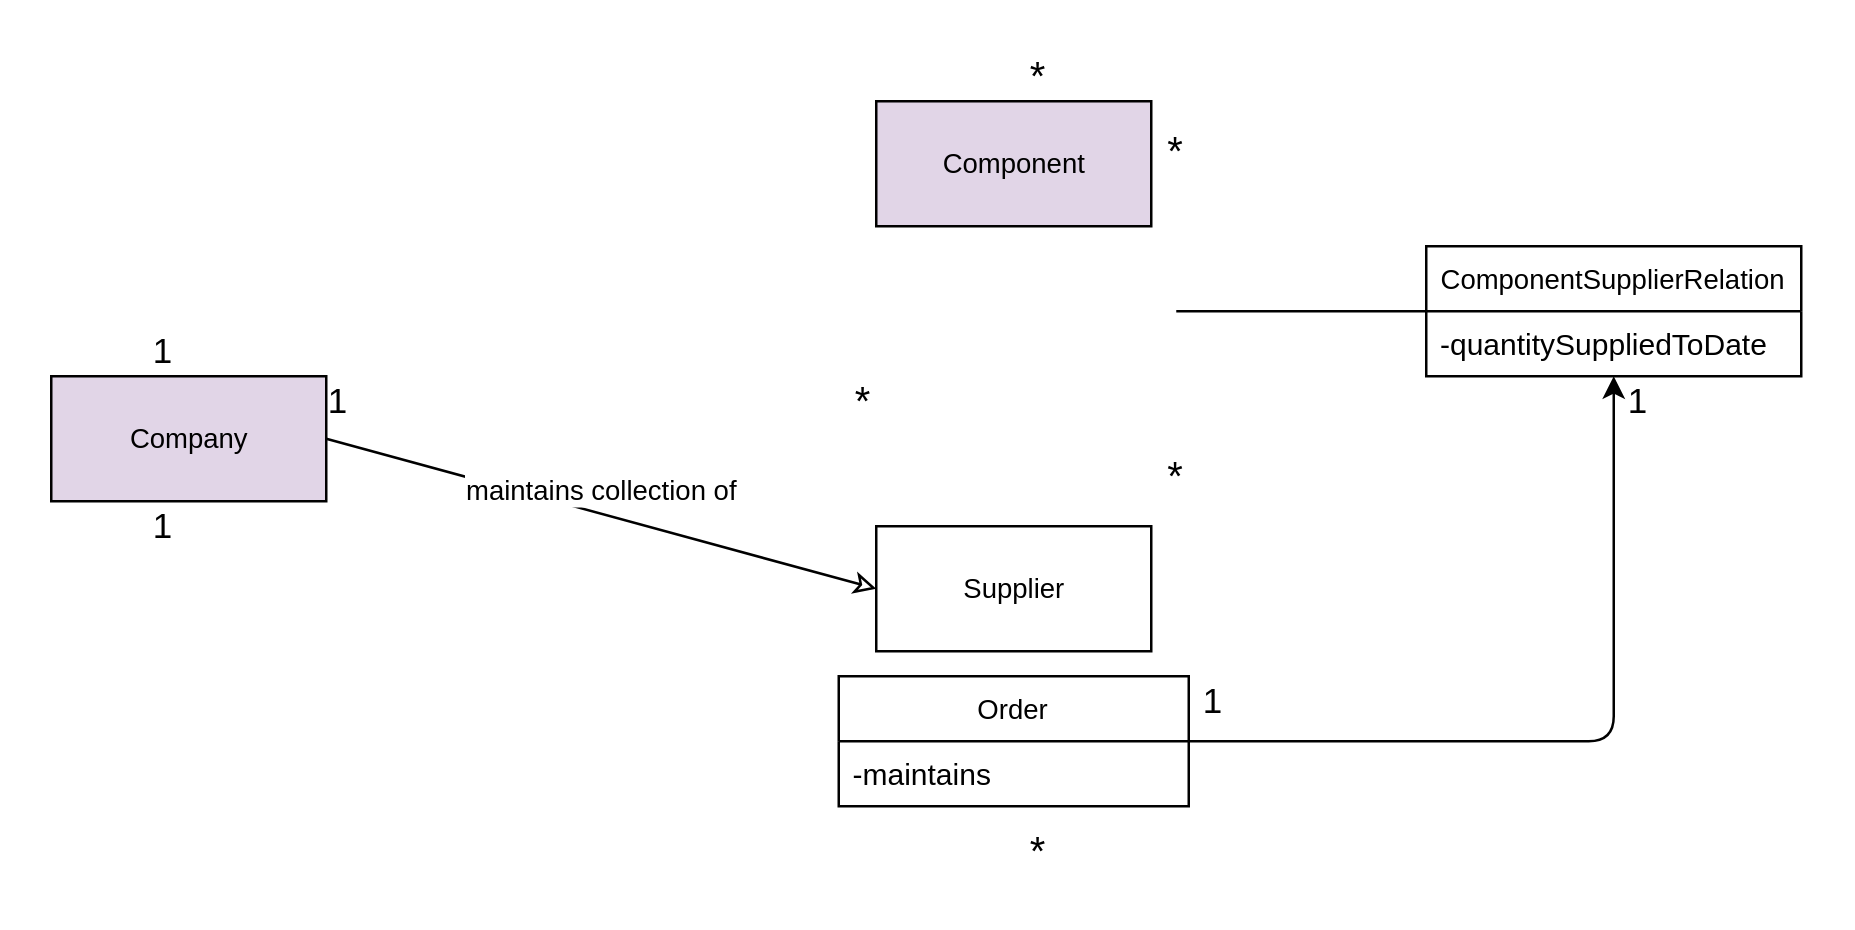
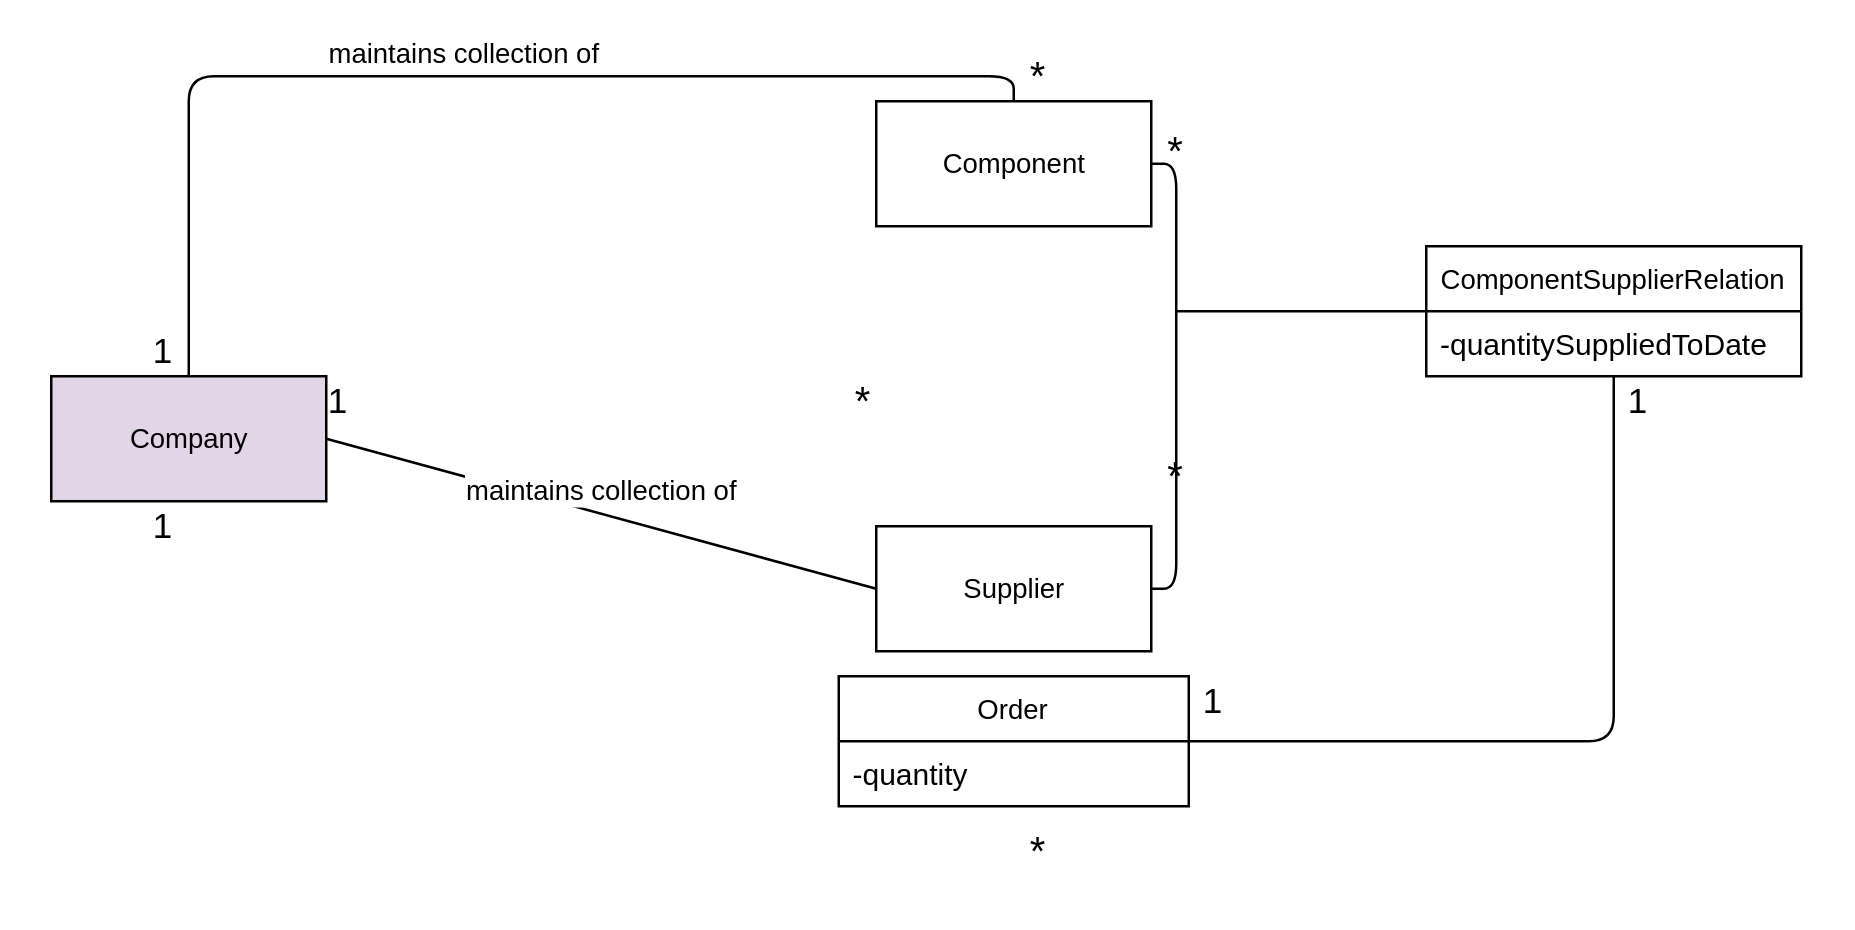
+ <mxCell id="12" value="maintains collection of" style="html=1;verticalAlign=bottom;endArrow=none;fontSize=11;edgeStyle=orthogonalEdgeStyle;exitX=0.5;exitY=0;exitDx=0;exitDy=0;entryX=0.5;entryY=0;entryDx=0;entryDy=0;endFill=0;elbow=vertical;" edge="1" parent="1" source="2" target="4"><mxGeometry width="80" relative="1" as="geometry"><mxPoint x="150" y="250" as="sourcePoint" /><mxPoint x="230" y="250" as="targetPoint" /></mxGeometry></mxCell>
- <mxCell id="4" value="Component" style="html=1;fontSize=11;fillColor=#e1d5e7;" vertex="1" parent="1"><mxGeometry x="350" y="40" width="110" height="50" as="geometry" /></mxCell>
+ <mxCell id="4" value="Component" style="html=1;fontSize=11;" vertex="1" parent="1"><mxGeometry x="350" y="40" width="110" height="50" as="geometry" /></mxCell>
- <mxCell id="21" value="" style="endArrow=classic;html=1;fontSize=11;exitX=1;exitY=0.5;exitDx=0;exitDy=0;entryX=0.5;entryY=1;entryDx=0;entryDy=0;edgeStyle=orthogonalEdgeStyle;" edge="1" parent="1" source="5" target="7"><mxGeometry width="50" height="50" relative="1" as="geometry"><mxPoint x="320" y="230" as="sourcePoint" /><mxPoint x="370" y="180" as="targetPoint" /></mxGeometry></mxCell>
+ <mxCell id="21" value="" style="endArrow=none;html=1;fontSize=11;exitX=1;exitY=0.5;exitDx=0;exitDy=0;entryX=0.5;entryY=1;entryDx=0;entryDy=0;edgeStyle=orthogonalEdgeStyle;" edge="1" parent="1" source="5" target="7"><mxGeometry width="50" height="50" relative="1" as="geometry"><mxPoint x="320" y="230" as="sourcePoint" /><mxPoint x="370" y="180" as="targetPoint" /></mxGeometry></mxCell>
+ <mxCell id="17" value="" style="endArrow=none;html=1;fontSize=11;edgeStyle=orthogonalEdgeStyle;exitX=1;exitY=0.5;exitDx=0;exitDy=0;entryX=1;entryY=0.5;entryDx=0;entryDy=0;" edge="1" parent="1" source="4" target="3"><mxGeometry width="50" height="50" relative="1" as="geometry"><mxPoint x="320" y="230" as="sourcePoint" /><mxPoint x="370" y="180" as="targetPoint" /></mxGeometry></mxCell>
- <mxCell id="9" value="maintains collection of" style="html=1;verticalAlign=bottom;endArrow=classic;fontSize=11;exitX=1;exitY=0.5;exitDx=0;exitDy=0;entryX=0;entryY=0.5;entryDx=0;entryDy=0;endFill=0;" edge="1" parent="1" source="2" target="3"><mxGeometry width="80" relative="1" as="geometry"><mxPoint x="310" y="200" as="sourcePoint" /><mxPoint x="390" y="200" as="targetPoint" /></mxGeometry></mxCell>
+ <mxCell id="9" value="maintains collection of" style="html=1;verticalAlign=bottom;endArrow=none;fontSize=11;exitX=1;exitY=0.5;exitDx=0;exitDy=0;entryX=0;entryY=0.5;entryDx=0;entryDy=0;endFill=0;" edge="1" parent="1" source="2" target="3"><mxGeometry width="80" relative="1" as="geometry"><mxPoint x="310" y="200" as="sourcePoint" /><mxPoint x="390" y="200" as="targetPoint" /></mxGeometry></mxCell>
- <mxCell id="6" value="-maintains" style="text;strokeColor=none;fillColor=none;align=left;verticalAlign=top;spacingLeft=4;spacingRight=4;overflow=hidden;rotatable=0;points=[[0,0.5],[1,0.5]];portConstraint=eastwest;" vertex="1" parent="5"><mxGeometry y="26" width="140" height="26" as="geometry" /></mxCell>
+ <mxCell id="6" value="-quantity" style="text;strokeColor=none;fillColor=none;align=left;verticalAlign=top;spacingLeft=4;spacingRight=4;overflow=hidden;rotatable=0;points=[[0,0.5],[1,0.5]];portConstraint=eastwest;" vertex="1" parent="5"><mxGeometry y="26" width="140" height="26" as="geometry" /></mxCell>
